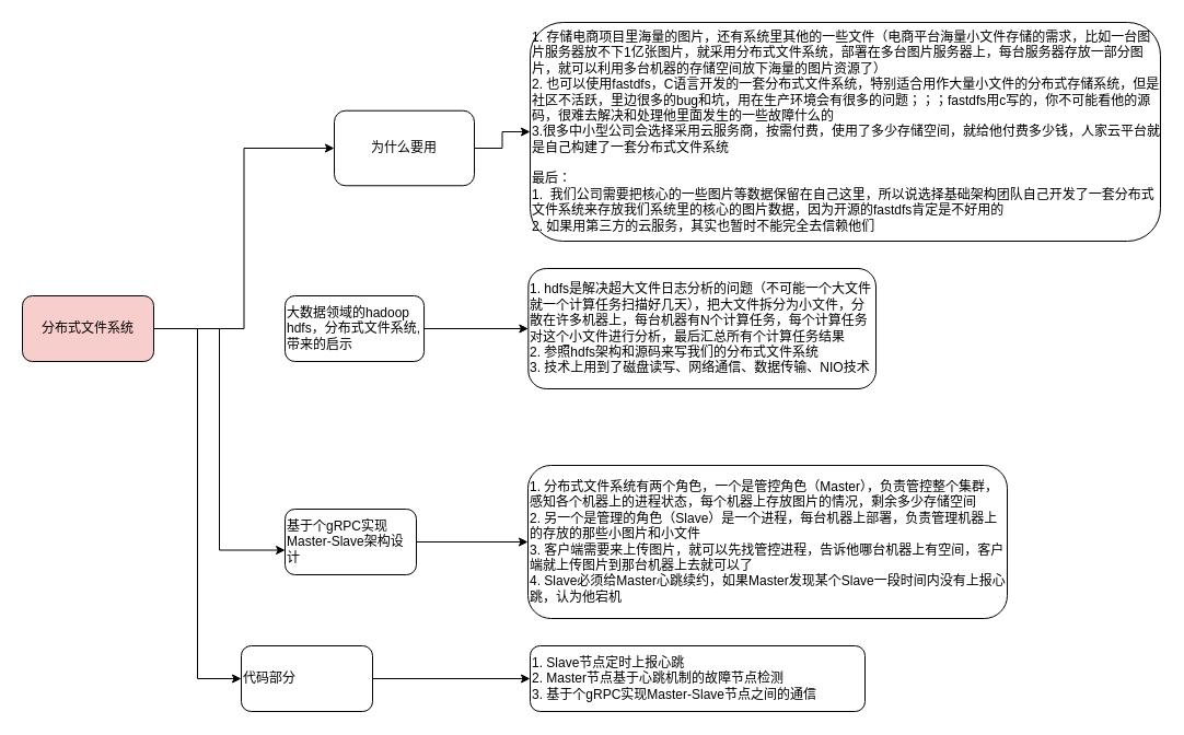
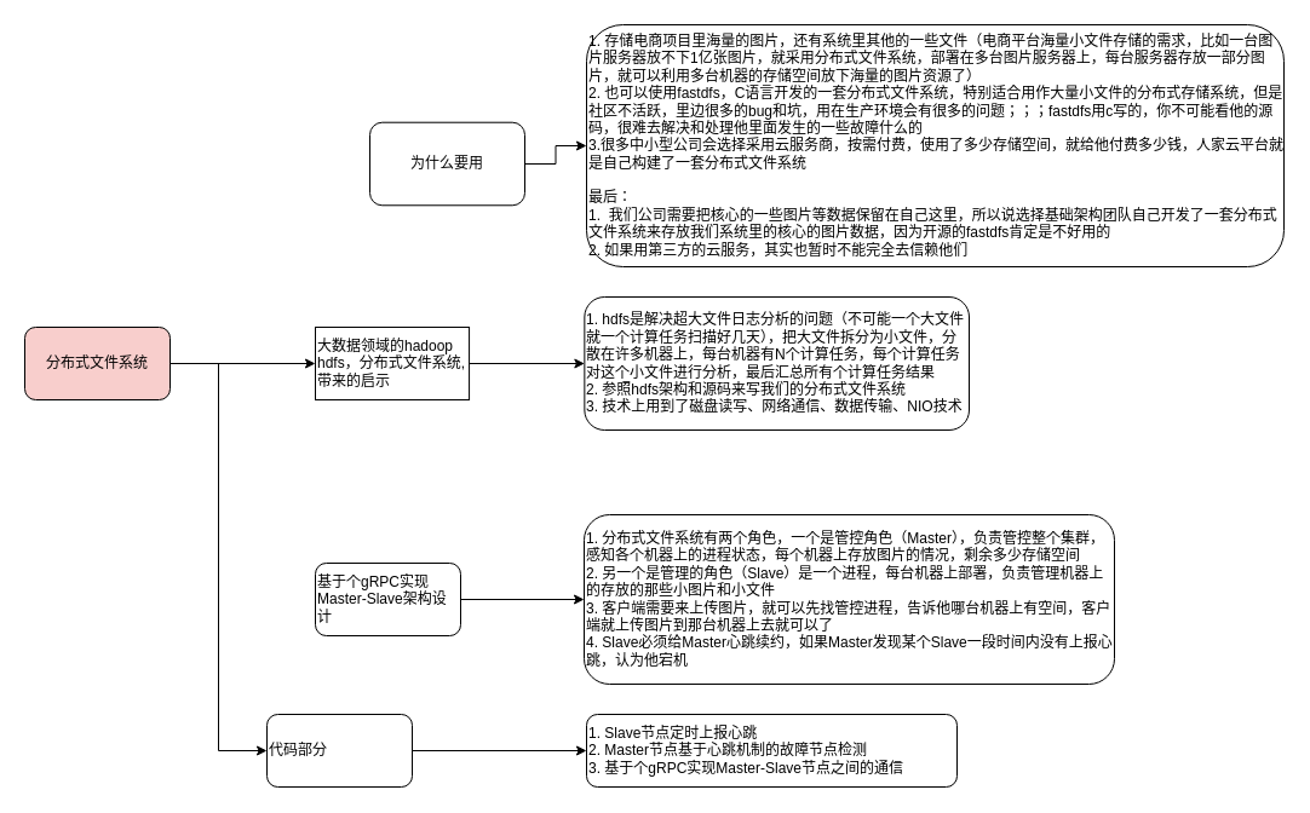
- <mxCell id="9" style="edgeStyle=orthogonalEdgeStyle;rounded=0;orthogonalLoop=1;jettySize=auto;html=1;entryX=0;entryY=0.5;entryDx=0;entryDy=0;" edge="1" parent="1" source="4" target="6"><mxGeometry relative="1" as="geometry" /></mxCell>
- <mxCell id="11" value="大数据领域的hadoop hdfs，分布式文件系统,带来的启示" style="rounded=1;whiteSpace=wrap;html=1;align=left;" vertex="1" parent="10"><mxGeometry y="20" width="127.059" height="60" as="geometry" /></mxCell>
+ <mxCell id="11" value="大数据领域的hadoop hdfs，分布式文件系统,带来的启示" style="whiteSpace=wrap;html=1;align=left;rounded=0;" vertex="1" parent="10"><mxGeometry y="20" width="127.059" height="60" as="geometry" /></mxCell>
- <mxCell id="2" style="edgeStyle=orthogonalEdgeStyle;rounded=0;orthogonalLoop=1;jettySize=auto;html=1;entryX=0.001;entryY=0.625;entryDx=0;entryDy=0;entryPerimeter=0;" edge="1" parent="1" source="4" target="15"><mxGeometry relative="1" as="geometry" /></mxCell>
+ <mxCell id="2" style="edgeStyle=orthogonalEdgeStyle;rounded=0;orthogonalLoop=1;jettySize=auto;html=1;" edge="1" parent="1" source="4" target="11"><mxGeometry relative="1" as="geometry" /></mxCell>
